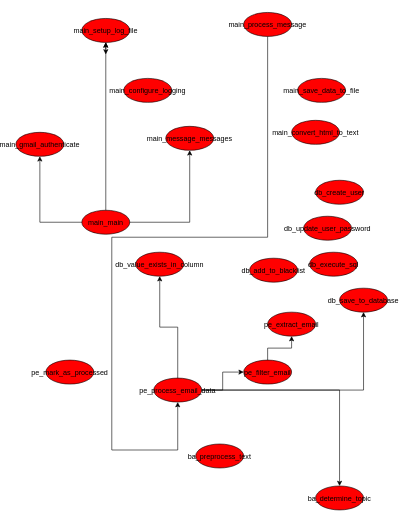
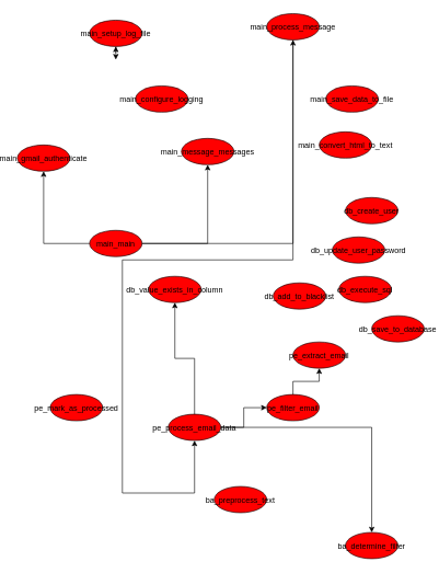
- <mxCell id="27" value="" style="edgeStyle=orthogonalEdgeStyle;rounded=0;orthogonalLoop=1;jettySize=auto;html=1;" parent="1" source="11" target="4" edge="1"><mxGeometry relative="1" as="geometry" /></mxCell>
+ <mxCell id="27" value="" style="edgeStyle=orthogonalEdgeStyle;rounded=0;orthogonalLoop=1;jettySize=auto;html=1;" parent="1" source="11" target="10" edge="1"><mxGeometry relative="1" as="geometry" /></mxCell>
- <mxCell id="30" value="" style="edgeStyle=orthogonalEdgeStyle;rounded=0;orthogonalLoop=1;jettySize=auto;html=1;" parent="1" source="21" target="17" edge="1"><mxGeometry relative="1" as="geometry" /></mxCell>
- <mxCell id="23" value="ba_determine_topic" style="shape=ellipse;fillColor=#FF0000;strokeColor=#000000;" parent="1" vertex="1"><mxGeometry x="520" y="810" width="80" height="40" as="geometry" /></mxCell>
+ <mxCell id="23" value="ba_determine_filter" style="shape=ellipse;fillColor=#FF0000;strokeColor=#000000;" parent="1" vertex="1"><mxGeometry x="520" y="810" width="80" height="40" as="geometry" /></mxCell>
